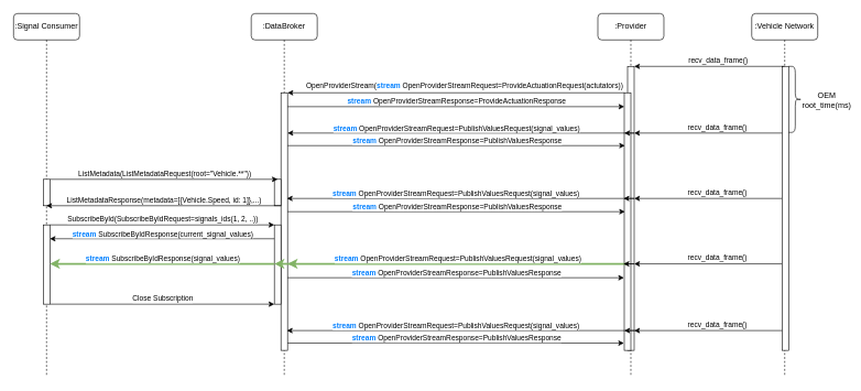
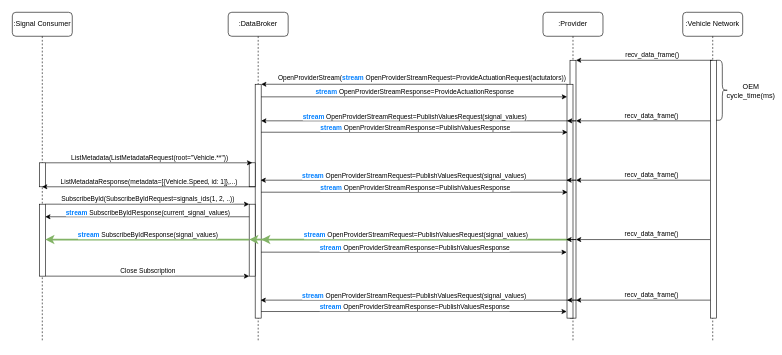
- <mxCell id="57" value="OEM&lt;br&gt;root_time(ms)" style="text;html=1;align=center;verticalAlign=middle;whiteSpace=wrap;rounded=0;" parent="1" vertex="1"><mxGeometry x="1222" y="136" width="60" height="30" as="geometry" /></mxCell>
+ <mxCell id="57" value="OEM&lt;br&gt;cycle_time(ms)" style="text;html=1;align=center;verticalAlign=middle;whiteSpace=wrap;rounded=0;" parent="1" vertex="1"><mxGeometry x="1222" y="136" width="60" height="30" as="geometry" /></mxCell>
